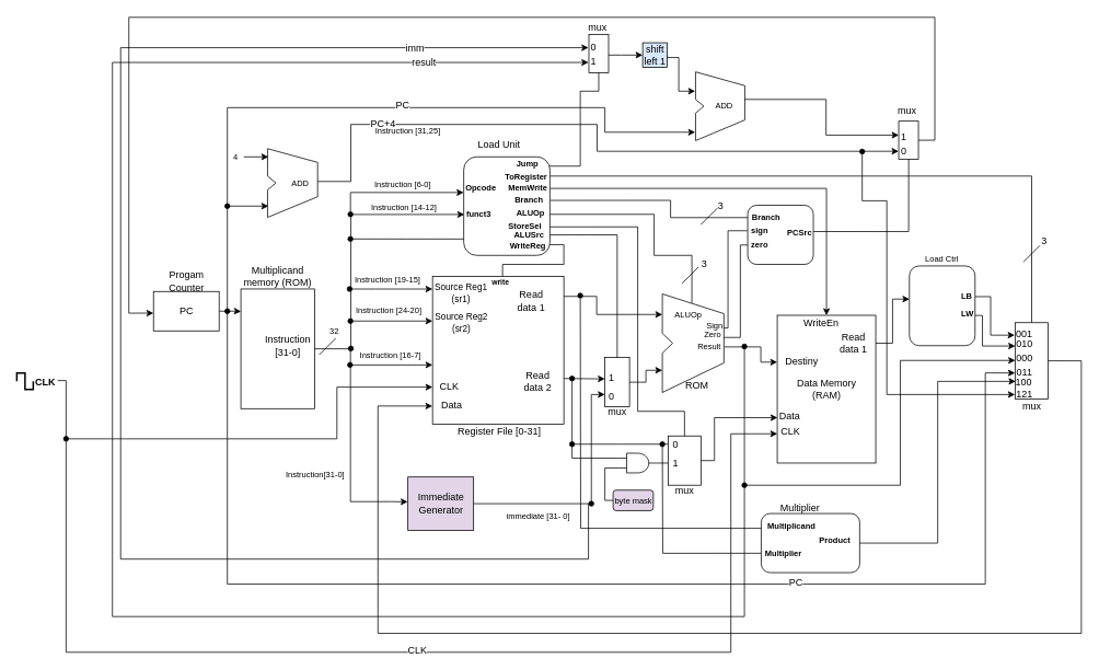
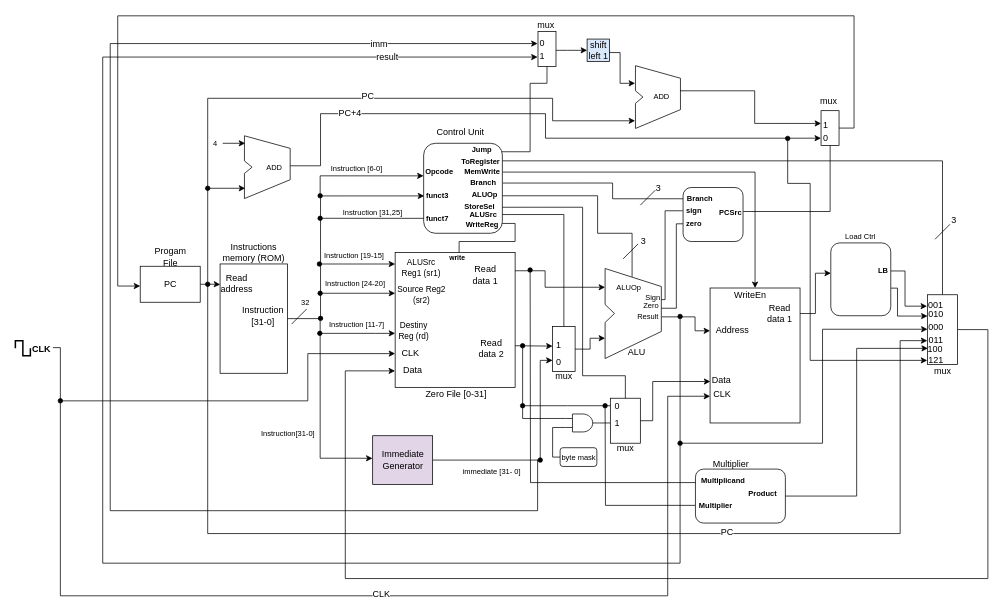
- <mxCell id="122" value="&lt;span&gt;&lt;font style=&quot;font-size: 10px&quot;&gt;Instruction [31,25]&lt;/font&gt;&lt;/span&gt;" style="text;html=1;" parent="1" vertex="1"><mxGeometry x="455" y="143.5" width="70" height="30" as="geometry" /></mxCell>
+ <mxCell id="122" value="&lt;span&gt;&lt;font style=&quot;font-size: 10px&quot;&gt;Instruction [31,25]&lt;/font&gt;&lt;/span&gt;" style="text;html=1;" parent="1" vertex="1"><mxGeometry x="455" y="268.5" width="70" height="30" as="geometry" /></mxCell>
- <mxCell id="133" value="Load Unit" style="text;html=1;" parent="1" vertex="1"><mxGeometry x="579.5" y="162" width="90" height="30" as="geometry" /></mxCell>
+ <mxCell id="133" value="Control Unit" style="text;html=1;" parent="1" vertex="1"><mxGeometry x="579.5" y="162" width="90" height="30" as="geometry" /></mxCell>
- <mxCell id="128" value="&lt;font style=&quot;font-size: 10px&quot;&gt;Instruction [6-0]&lt;/font&gt;&lt;br&gt;" style="text;html=1;strokeColor=none;fillColor=none;align=center;verticalAlign=middle;whiteSpace=wrap;rounded=0;" parent="1" vertex="1"><mxGeometry x="443.5" y="214" width="93" height="19" as="geometry" /></mxCell>
+ <mxCell id="128" value="&lt;font style=&quot;font-size: 10px&quot;&gt;Instruction [6-0]&lt;/font&gt;&lt;br&gt;" style="text;html=1;strokeColor=none;fillColor=none;align=center;verticalAlign=middle;whiteSpace=wrap;rounded=0;" parent="1" vertex="1"><mxGeometry x="428.5" y="214" width="93" height="19" as="geometry" /></mxCell>
- <mxCell id="81" value="&lt;font style=&quot;font-size: 10px&quot;&gt;Instruction [14-12]&lt;/font&gt;&lt;br&gt;" style="text;html=1;strokeColor=none;fillColor=none;align=center;verticalAlign=middle;whiteSpace=wrap;rounded=0;" parent="1" vertex="1"><mxGeometry x="446.5" y="242" width="90" height="19" as="geometry" /></mxCell>
+ <mxCell id="192" value="&lt;font style=&quot;font-size: 10px&quot;&gt;&lt;b&gt;funct7&lt;/b&gt;&lt;/font&gt;" style="text;html=1;" parent="1" vertex="1"><mxGeometry x="565.5" y="276.5" width="32" height="30" as="geometry" /></mxCell>
- <mxCell id="34" value="Multiplicand memory (ROM)" style="text;html=1;strokeColor=none;fillColor=none;align=center;verticalAlign=middle;whiteSpace=wrap;rounded=0;" parent="30" vertex="1"><mxGeometry x="1.875" y="-3" width="86.25" height="16.2" as="geometry" /></mxCell>
+ <mxCell id="34" value="Instructions memory (ROM)" style="text;html=1;strokeColor=none;fillColor=none;align=center;verticalAlign=middle;whiteSpace=wrap;rounded=0;" parent="30" vertex="1"><mxGeometry x="1.875" y="-3" width="86.25" height="16.2" as="geometry" /></mxCell>
- <mxCell id="52" value="Progam Counter" style="text;html=1;strokeColor=none;fillColor=none;align=center;verticalAlign=middle;whiteSpace=wrap;rounded=0;" parent="1" vertex="1"><mxGeometry x="206.5" y="331.5" width="40" height="20" as="geometry" /></mxCell>
+ <mxCell id="52" value="Progam File" style="text;html=1;strokeColor=none;fillColor=none;align=center;verticalAlign=middle;whiteSpace=wrap;rounded=0;" parent="1" vertex="1"><mxGeometry x="206.5" y="331.5" width="40" height="20" as="geometry" /></mxCell>
- <mxCell id="6" value="&lt;font style=&quot;font-size: 11px&quot;&gt;Source Reg1 (sr1)&lt;/font&gt;" style="text;html=1;strokeColor=none;fillColor=none;align=center;verticalAlign=middle;whiteSpace=wrap;rounded=0;" parent="4" vertex="1"><mxGeometry y="30" width="69" height="20" as="geometry" /></mxCell>
+ <mxCell id="6" value="&lt;font style=&quot;font-size: 11px&quot;&gt;ALUSrc Reg1 (sr1)&lt;/font&gt;" style="text;html=1;strokeColor=none;fillColor=none;align=center;verticalAlign=middle;whiteSpace=wrap;rounded=0;" parent="4" vertex="1"><mxGeometry y="30" width="69" height="20" as="geometry" /></mxCell>
+ <mxCell id="32" value="Read address" style="text;html=1;strokeColor=none;fillColor=none;align=center;verticalAlign=middle;whiteSpace=wrap;rounded=0;" parent="30" vertex="1"><mxGeometry y="37.755" width="45" height="16.2" as="geometry" /></mxCell>
- <mxCell id="150" value="&lt;font style=&quot;font-size: 10px&quot;&gt;&lt;b&gt;LW&lt;/b&gt;&lt;/font&gt;" style="text;html=1;" parent="146" vertex="1"><mxGeometry x="61.5" y="46.5" width="17" height="21" as="geometry" /></mxCell>
- <mxCell id="76" value="&lt;font style=&quot;font-size: 10px&quot;&gt;Instruction [16-7]&lt;/font&gt;&lt;br&gt;" style="text;html=1;strokeColor=none;fillColor=none;align=center;verticalAlign=middle;whiteSpace=wrap;rounded=0;" parent="1" vertex="1"><mxGeometry x="428.5" y="422" width="93" height="19" as="geometry" /></mxCell>
+ <mxCell id="76" value="&lt;font style=&quot;font-size: 10px&quot;&gt;Instruction [11-7]&lt;/font&gt;&lt;br&gt;" style="text;html=1;strokeColor=none;fillColor=none;align=center;verticalAlign=middle;whiteSpace=wrap;rounded=0;" parent="1" vertex="1"><mxGeometry x="428.5" y="422" width="93" height="19" as="geometry" /></mxCell>
+ <mxCell id="8" value="&lt;font style=&quot;font-size: 11px&quot;&gt;Destiny Reg (rd)&lt;/font&gt;" style="text;html=1;strokeColor=none;fillColor=none;align=center;verticalAlign=middle;whiteSpace=wrap;rounded=0;" parent="4" vertex="1"><mxGeometry x="3.5" y="113.5" width="43" height="20" as="geometry" /></mxCell>
- <mxCell id="103" value="Destiny" style="text;html=1;strokeColor=none;fillColor=none;align=center;verticalAlign=middle;whiteSpace=wrap;rounded=0;" parent="101" vertex="1"><mxGeometry x="7.5" y="66" width="45" height="20" as="geometry" /></mxCell>
+ <mxCell id="103" value="Address" style="text;html=1;strokeColor=none;fillColor=none;align=center;verticalAlign=middle;whiteSpace=wrap;rounded=0;" parent="101" vertex="1"><mxGeometry x="7.5" y="66" width="45" height="20" as="geometry" /></mxCell>
- <mxCell id="27" value="ROM" style="text;html=1;strokeColor=none;fillColor=none;align=center;verticalAlign=middle;whiteSpace=wrap;rounded=0;" parent="15" vertex="1"><mxGeometry x="23" y="102" width="37.5" height="20" as="geometry" /></mxCell>
+ <mxCell id="27" value="ALU" style="text;html=1;strokeColor=none;fillColor=none;align=center;verticalAlign=middle;whiteSpace=wrap;rounded=0;" parent="15" vertex="1"><mxGeometry x="23" y="102" width="37.5" height="20" as="geometry" /></mxCell>
- <mxCell id="106" value="Data Memory&lt;br&gt;(RAM)&lt;br&gt;" style="text;html=1;strokeColor=none;fillColor=none;align=center;verticalAlign=middle;whiteSpace=wrap;rounded=0;" parent="101" vertex="1"><mxGeometry x="5" y="100.5" width="110" height="20" as="geometry" /></mxCell>
- <mxCell id="82" value="Register File [0-31]" style="text;html=1;strokeColor=none;fillColor=none;align=center;verticalAlign=middle;whiteSpace=wrap;rounded=0;" parent="1" vertex="1"><mxGeometry x="552.5" y="516" width="110" height="20" as="geometry" /></mxCell>
+ <mxCell id="82" value="Zero File [0-31]" style="text;html=1;strokeColor=none;fillColor=none;align=center;verticalAlign=middle;whiteSpace=wrap;rounded=0;" parent="1" vertex="1"><mxGeometry x="552.5" y="516" width="110" height="20" as="geometry" /></mxCell>
- <mxCell id="196" value="&lt;font style=&quot;font-size: 10px&quot;&gt;&lt;span&gt;byte&amp;nbsp;&lt;/span&gt;&lt;span&gt;mask&lt;/span&gt;&lt;/font&gt;" style="rounded=1;whiteSpace=wrap;html=1;fillColor=#e1d5e7;" parent="1" vertex="1"><mxGeometry x="746.5" y="596.5" width="49" height="25" as="geometry" /></mxCell>
+ <mxCell id="196" value="&lt;font style=&quot;font-size: 10px&quot;&gt;&lt;span&gt;byte&amp;nbsp;&lt;/span&gt;&lt;span&gt;mask&lt;/span&gt;&lt;/font&gt;" style="rounded=1;whiteSpace=wrap;html=1;" parent="1" vertex="1"><mxGeometry x="746.5" y="596.5" width="49" height="25" as="geometry" /></mxCell>
